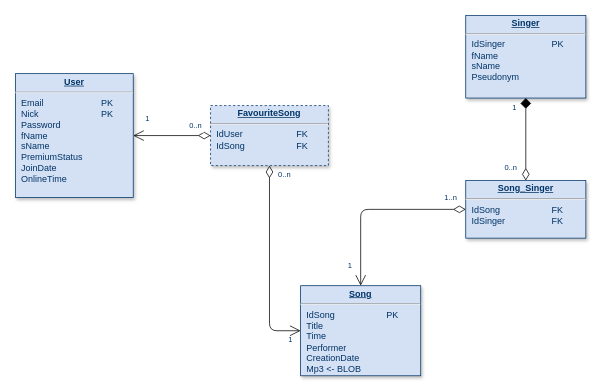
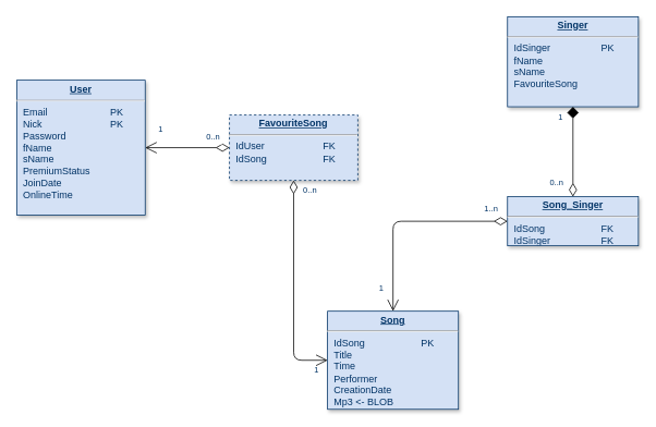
- <mxCell id="3" value="&lt;p style=&quot;margin: 0px ; margin-top: 4px ; text-align: center ; text-decoration: underline&quot;&gt;&lt;b&gt;Singer&lt;/b&gt;&lt;/p&gt;&lt;hr&gt;&lt;p style=&quot;margin: 0px ; margin-left: 8px&quot;&gt;IdSinger&lt;span style=&quot;white-space: pre&quot;&gt;&#09;&lt;/span&gt;&lt;span style=&quot;white-space: pre&quot;&gt;&#09;&lt;/span&gt;&lt;span style=&quot;white-space: pre&quot;&gt;&#09;&lt;/span&gt;PK&lt;/p&gt;&lt;p style=&quot;margin: 0px ; margin-left: 8px&quot;&gt;fName&lt;/p&gt;&lt;p style=&quot;margin: 0px ; margin-left: 8px&quot;&gt;sName&lt;/p&gt;&lt;p style=&quot;margin: 0px ; margin-left: 8px&quot;&gt;Pseudonym&lt;/p&gt;" style="verticalAlign=top;align=left;overflow=fill;fontSize=12;fontFamily=Helvetica;html=1;strokeColor=#003366;shadow=1;fillColor=#D4E1F5;fontColor=#003366" parent="1" vertex="1"><mxGeometry x="620" y="20" width="160" height="110" as="geometry" /></mxCell>
+ <mxCell id="3" value="&lt;p style=&quot;margin: 0px ; margin-top: 4px ; text-align: center ; text-decoration: underline&quot;&gt;&lt;b&gt;Singer&lt;/b&gt;&lt;/p&gt;&lt;hr&gt;&lt;p style=&quot;margin: 0px ; margin-left: 8px&quot;&gt;IdSinger&lt;span style=&quot;white-space: pre&quot;&gt;&#09;&lt;/span&gt;&lt;span style=&quot;white-space: pre&quot;&gt;&#09;&lt;/span&gt;&lt;span style=&quot;white-space: pre&quot;&gt;&#09;&lt;/span&gt;PK&lt;/p&gt;&lt;p style=&quot;margin: 0px ; margin-left: 8px&quot;&gt;fName&lt;/p&gt;&lt;p style=&quot;margin: 0px ; margin-left: 8px&quot;&gt;sName&lt;/p&gt;&lt;p style=&quot;margin: 0px ; margin-left: 8px&quot;&gt;FavouriteSong&lt;/p&gt;" style="verticalAlign=top;align=left;overflow=fill;fontSize=12;fontFamily=Helvetica;html=1;strokeColor=#003366;shadow=1;fillColor=#D4E1F5;fontColor=#003366" parent="1" vertex="1"><mxGeometry x="620" y="20" width="160" height="110" as="geometry" /></mxCell>
- <mxCell id="5" value="&lt;p style=&quot;margin: 0px ; margin-top: 4px ; text-align: center ; text-decoration: underline&quot;&gt;&lt;b&gt;Song_Singer&lt;/b&gt;&lt;/p&gt;&lt;hr&gt;&lt;p style=&quot;margin: 0px ; margin-left: 8px&quot;&gt;IdSong&lt;span style=&quot;white-space: pre&quot;&gt;&#09;&lt;/span&gt;&lt;span style=&quot;white-space: pre&quot;&gt;&#09;&lt;/span&gt;&lt;span style=&quot;white-space: pre&quot;&gt;&#09;&lt;/span&gt;FK&lt;/p&gt;&lt;p style=&quot;margin: 0px ; margin-left: 8px&quot;&gt;IdSinger&lt;span style=&quot;white-space: pre&quot;&gt;&#09;&lt;/span&gt;&lt;span style=&quot;white-space: pre&quot;&gt;&#09;&lt;/span&gt;&lt;span style=&quot;white-space: pre&quot;&gt;&#09;&lt;/span&gt;FK&lt;/p&gt;" style="verticalAlign=top;align=left;overflow=fill;fontSize=12;fontFamily=Helvetica;html=1;strokeColor=#003366;shadow=1;fillColor=#D4E1F5;fontColor=#003366" parent="1" vertex="1"><mxGeometry x="620" y="240" width="160" height="76.64" as="geometry" /></mxCell>
+ <mxCell id="5" value="&lt;p style=&quot;margin: 0px ; margin-top: 4px ; text-align: center ; text-decoration: underline&quot;&gt;&lt;b&gt;Song_Singer&lt;/b&gt;&lt;/p&gt;&lt;hr&gt;&lt;p style=&quot;margin: 0px ; margin-left: 8px&quot;&gt;IdSong&lt;span style=&quot;white-space: pre&quot;&gt;&#09;&lt;/span&gt;&lt;span style=&quot;white-space: pre&quot;&gt;&#09;&lt;/span&gt;&lt;span style=&quot;white-space: pre&quot;&gt;&#09;&lt;/span&gt;FK&lt;/p&gt;&lt;p style=&quot;margin: 0px ; margin-left: 8px&quot;&gt;IdSinger&lt;span style=&quot;white-space: pre&quot;&gt;&#09;&lt;/span&gt;&lt;span style=&quot;white-space: pre&quot;&gt;&#09;&lt;/span&gt;&lt;span style=&quot;white-space: pre&quot;&gt;&#09;&lt;/span&gt;FK&lt;/p&gt;" style="verticalAlign=top;align=left;overflow=fill;fontSize=12;fontFamily=Helvetica;html=1;strokeColor=#003366;shadow=1;fillColor=#D4E1F5;fontColor=#003366" parent="1" vertex="1"><mxGeometry x="620" y="240" width="160" height="60" as="geometry" /></mxCell>
